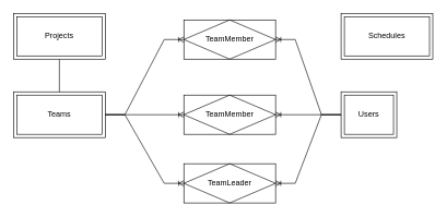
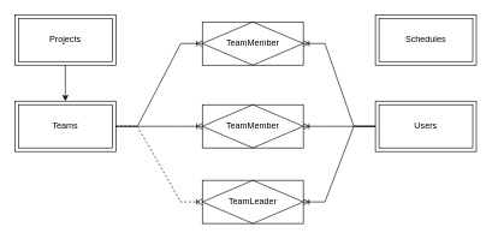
- <mxCell id="13" value="" style="edgeStyle=orthogonalEdgeStyle;rounded=0;orthogonalLoop=1;jettySize=auto;html=1;endArrow=none;" edge="1" parent="1" source="14" target="2"><mxGeometry relative="1" as="geometry" /></mxCell>
+ <mxCell id="13" value="" style="edgeStyle=orthogonalEdgeStyle;rounded=0;orthogonalLoop=1;jettySize=auto;html=1;" edge="1" parent="1" source="14" target="2"><mxGeometry relative="1" as="geometry" /></mxCell>
- <mxCell id="5" value="Users" style="shape=ext;margin=3;double=1;whiteSpace=wrap;html=1;align=center;" vertex="1" parent="1"><mxGeometry x="520" y="140" width="85" height="70" as="geometry" /></mxCell>
+ <mxCell id="5" value="Users" style="shape=ext;margin=3;double=1;whiteSpace=wrap;html=1;align=center;" vertex="1" parent="1"><mxGeometry x="520" y="140" width="140" height="70" as="geometry" /></mxCell>
- <mxCell id="9" value="" style="edgeStyle=entityRelationEdgeStyle;fontSize=12;html=1;endArrow=ERoneToMany;rounded=0;exitX=1;exitY=0.5;exitDx=0;exitDy=0;entryX=0;entryY=0.5;entryDx=0;entryDy=0;" edge="1" parent="1" source="2" target="6"><mxGeometry width="100" height="100" relative="1" as="geometry"><mxPoint x="170" y="185" as="sourcePoint" /><mxPoint x="290" y="185" as="targetPoint" /></mxGeometry></mxCell>
+ <mxCell id="9" value="" style="edgeStyle=entityRelationEdgeStyle;fontSize=12;html=1;endArrow=ERoneToMany;rounded=0;exitX=1;exitY=0.5;exitDx=0;exitDy=0;entryX=0;entryY=0.5;entryDx=0;entryDy=0;dashed=1;" edge="1" parent="1" source="2" target="6"><mxGeometry width="100" height="100" relative="1" as="geometry"><mxPoint x="170" y="185" as="sourcePoint" /><mxPoint x="290" y="185" as="targetPoint" /></mxGeometry></mxCell>
